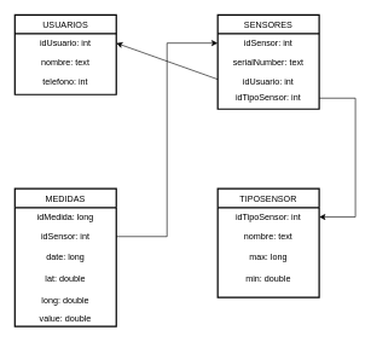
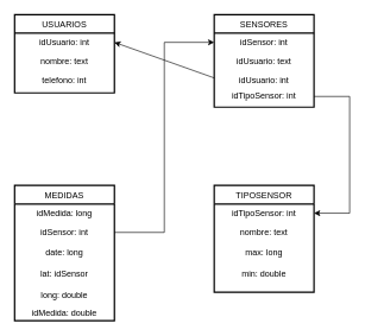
- <mxCell id="8" value="serialNumber: text" style="text;strokeColor=none;fillColor=none;align=center;verticalAlign=top;spacingLeft=4;spacingRight=4;overflow=hidden;rotatable=0;points=[[0,0.5],[1,0.5]];portConstraint=eastwest;" vertex="1" parent="6"><mxGeometry y="52" width="140" height="26" as="geometry" /></mxCell>
+ <mxCell id="8" value="idUsuario: text" style="text;strokeColor=none;fillColor=none;align=center;verticalAlign=top;spacingLeft=4;spacingRight=4;overflow=hidden;rotatable=0;points=[[0,0.5],[1,0.5]];portConstraint=eastwest;" vertex="1" parent="6"><mxGeometry y="52" width="140" height="26" as="geometry" /></mxCell>
- <mxCell id="20" value="lat: double" style="text;strokeColor=none;fillColor=none;align=center;verticalAlign=top;spacingLeft=4;spacingRight=4;overflow=hidden;rotatable=0;points=[[0,0.5],[1,0.5]];portConstraint=eastwest;" vertex="1" parent="16"><mxGeometry y="110" width="140" height="30" as="geometry" /></mxCell>
+ <mxCell id="20" value="lat: idSensor" style="text;strokeColor=none;fillColor=none;align=center;verticalAlign=top;spacingLeft=4;spacingRight=4;overflow=hidden;rotatable=0;points=[[0,0.5],[1,0.5]];portConstraint=eastwest;" vertex="1" parent="16"><mxGeometry y="110" width="140" height="30" as="geometry" /></mxCell>
- <mxCell id="22" value="value: double" style="text;html=1;strokeColor=none;fillColor=none;align=center;verticalAlign=middle;whiteSpace=wrap;rounded=0;" vertex="1" parent="16"><mxGeometry y="170" width="140" height="20" as="geometry" /></mxCell>
+ <mxCell id="22" value="idMedida: double" style="text;html=1;strokeColor=none;fillColor=none;align=center;verticalAlign=middle;whiteSpace=wrap;rounded=0;" vertex="1" parent="16"><mxGeometry y="170" width="140" height="20" as="geometry" /></mxCell>
